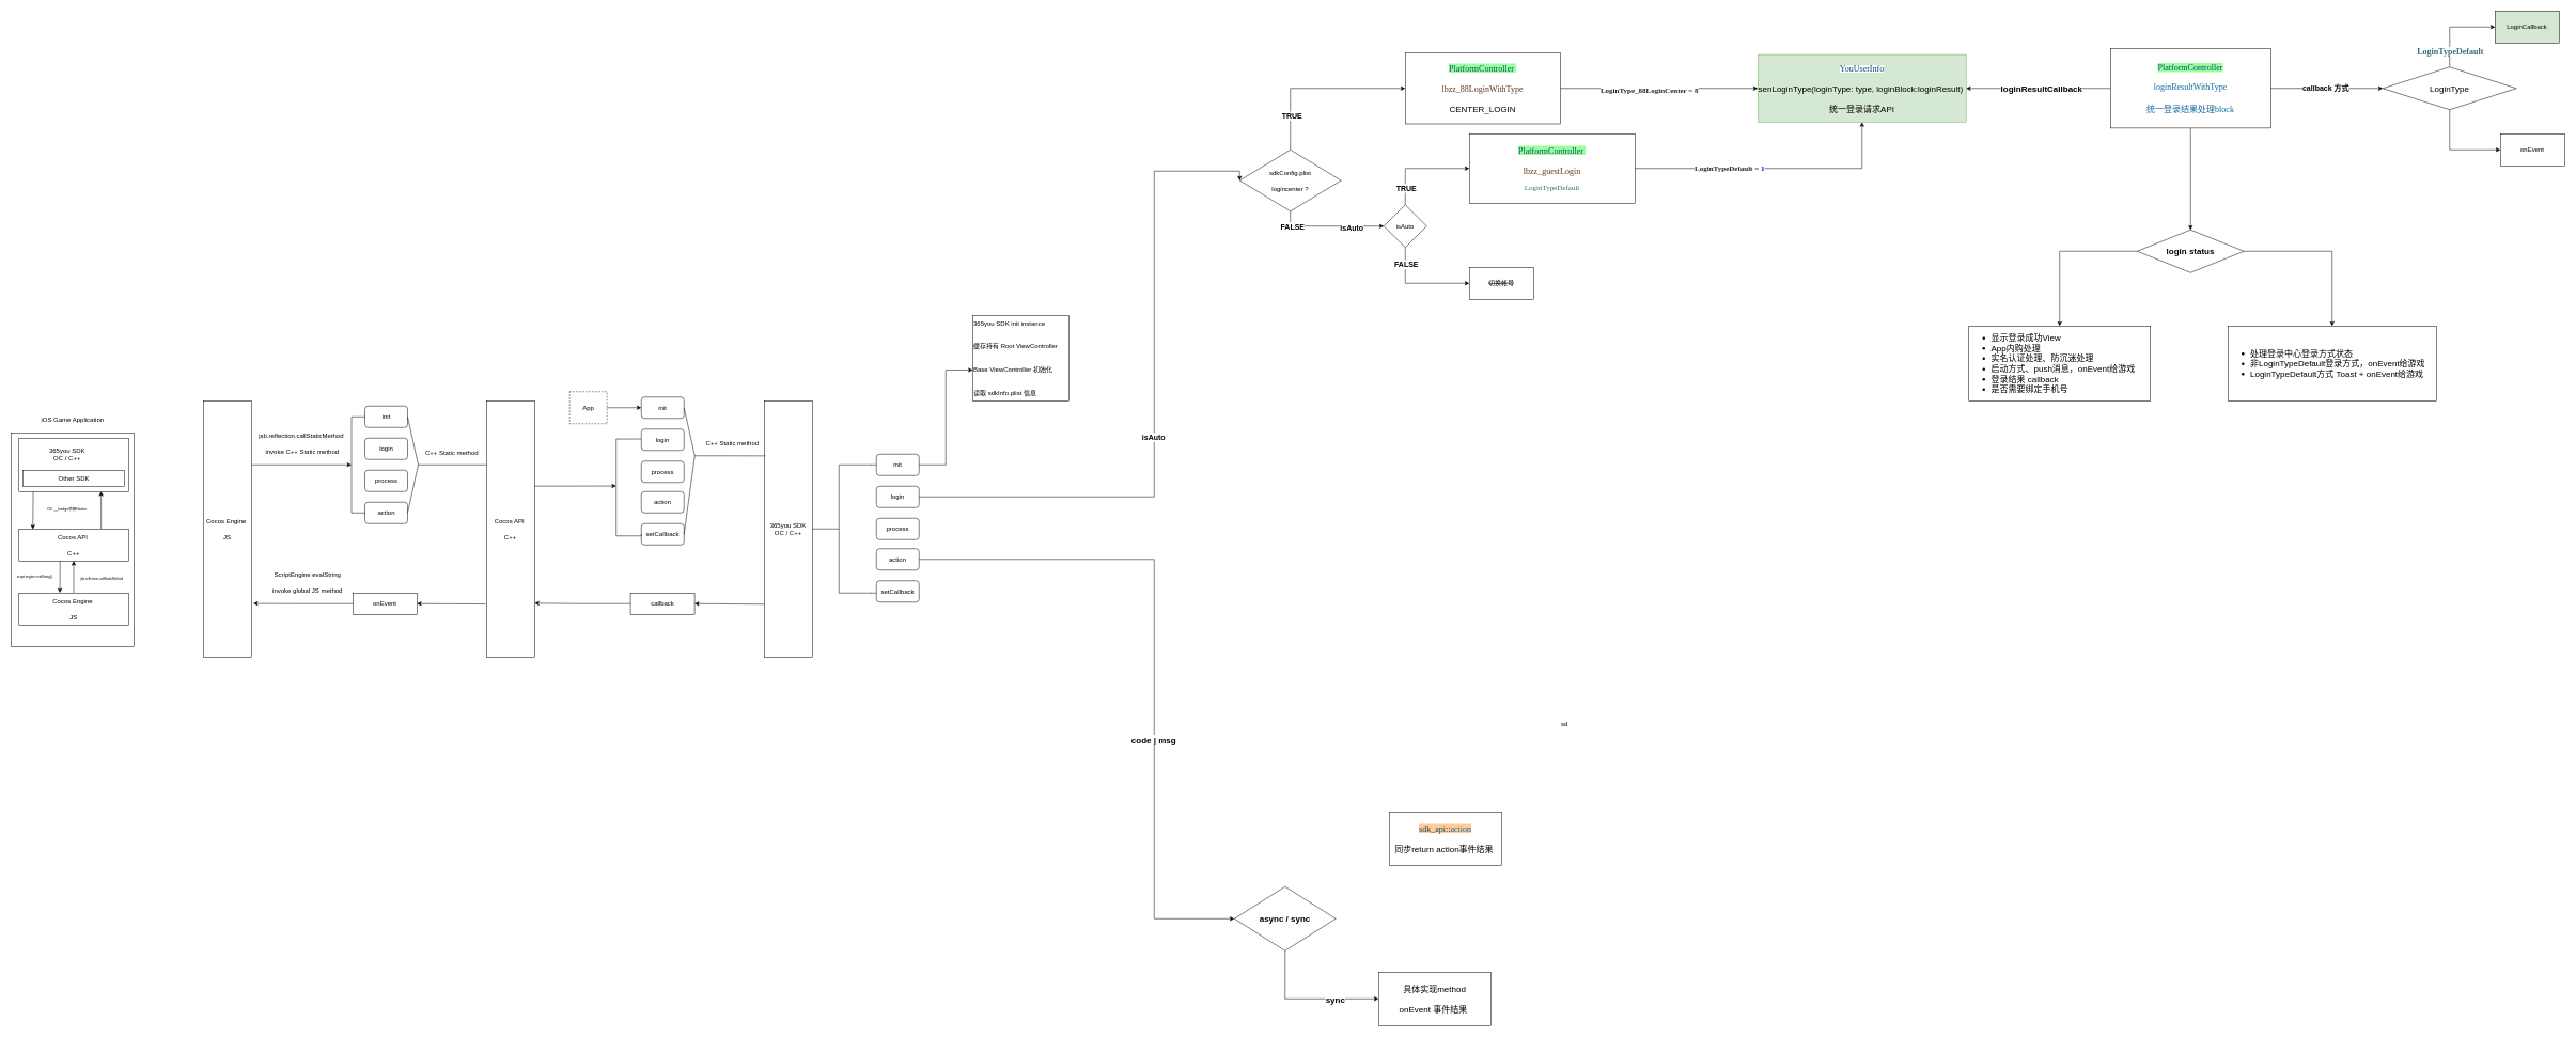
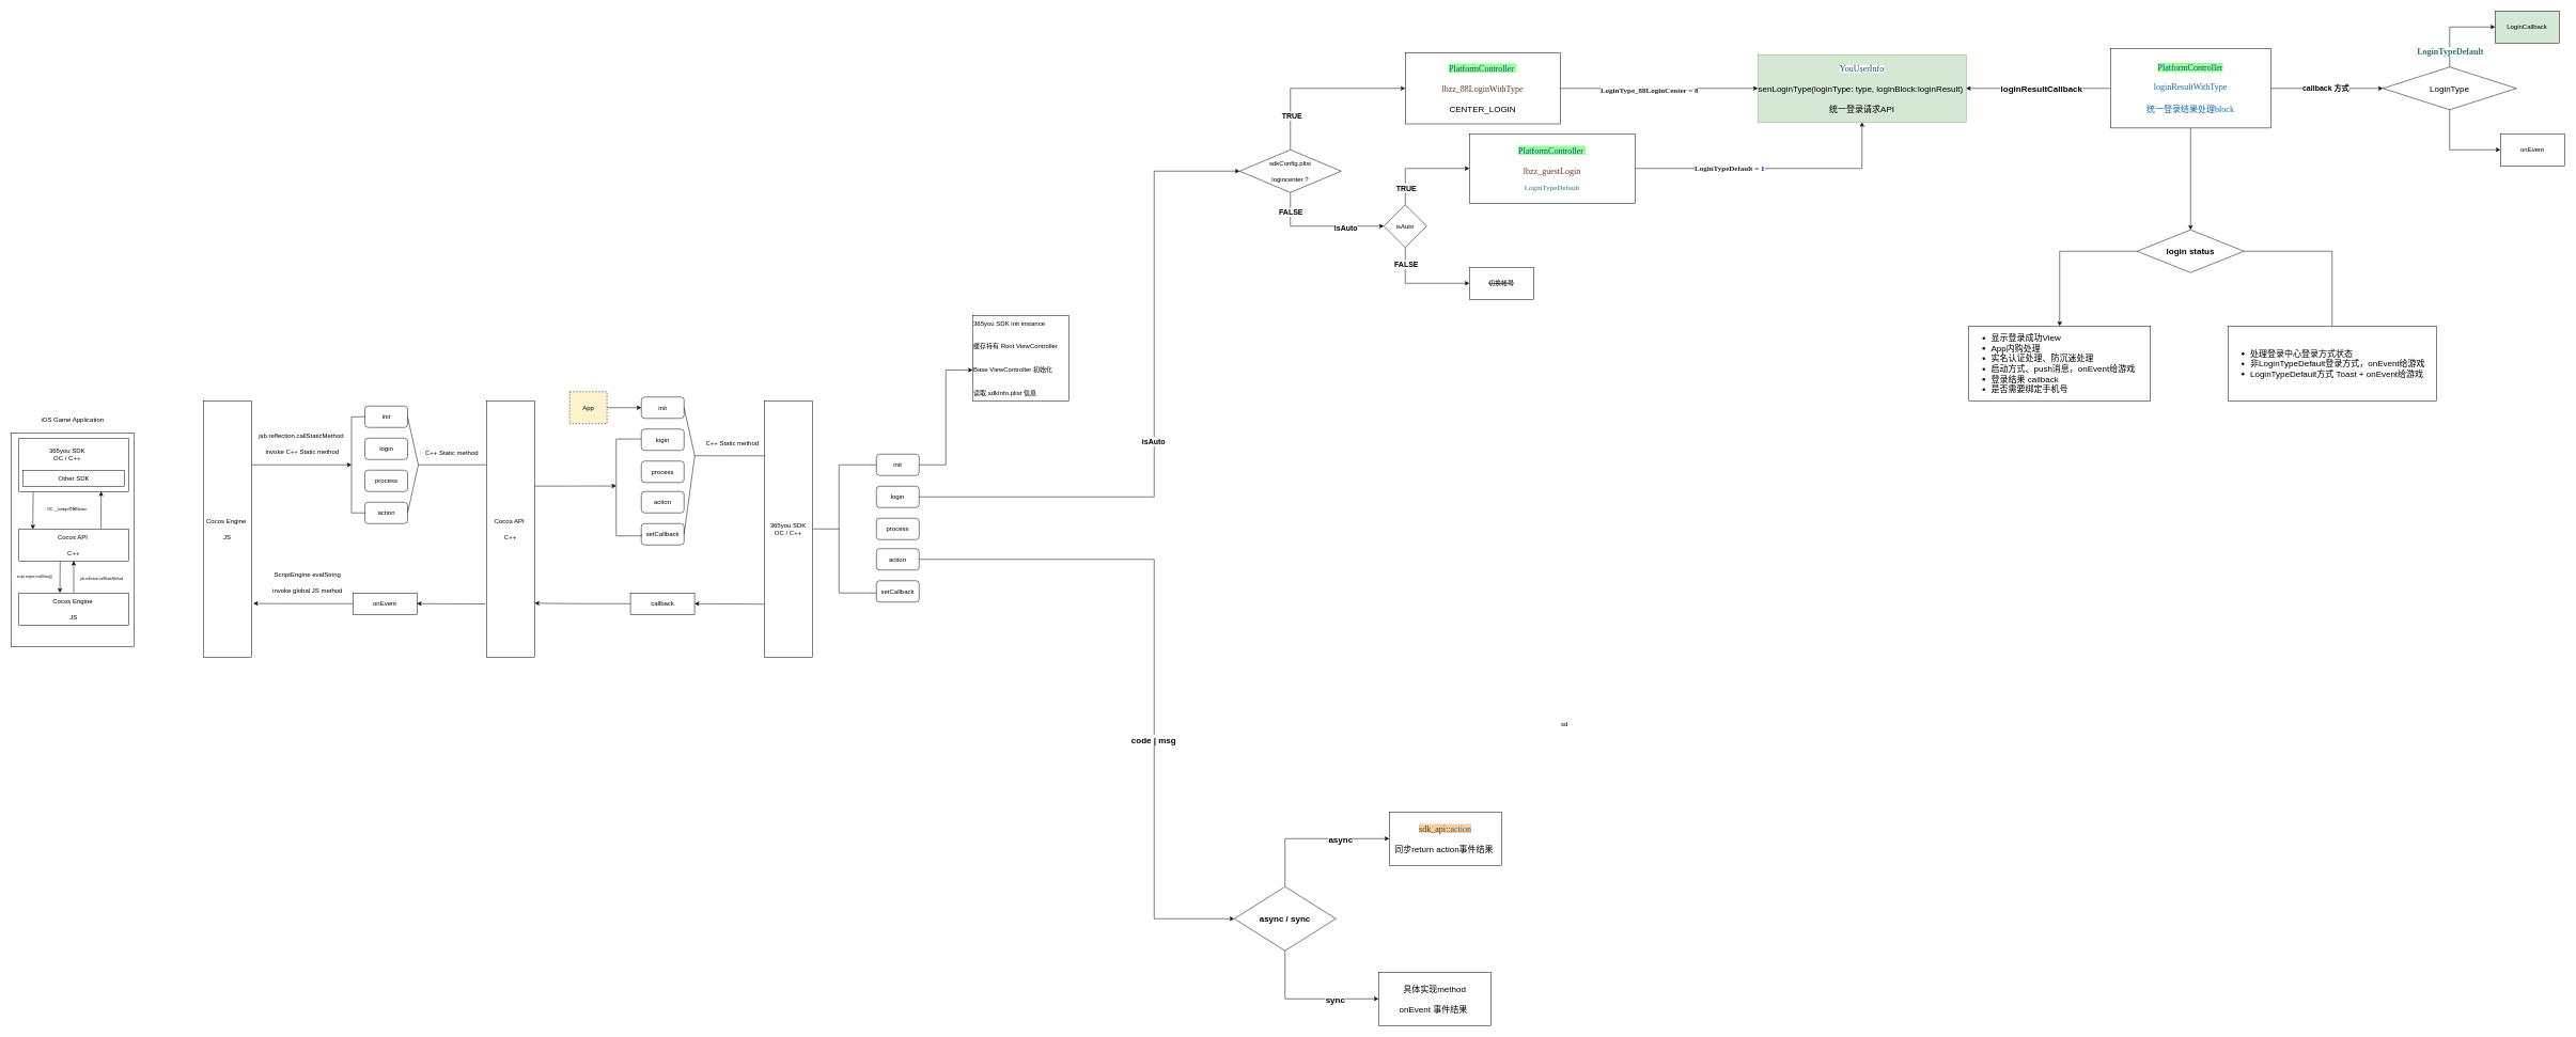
- <mxCell id="75" value="sdkConfig.plist&lt;div&gt;&lt;div&gt;&lt;br&gt;&lt;div&gt;logincenter ?&lt;/div&gt;&lt;/div&gt;&lt;/div&gt;" style="rhombus;whiteSpace=wrap;html=1;" vertex="1" parent="1"><mxGeometry x="2320" y="280" width="190" height="115" as="geometry" /></mxCell>
+ <mxCell id="75" value="sdkConfig.plist&lt;div&gt;&lt;div&gt;&lt;br&gt;&lt;div&gt;logincenter ?&lt;/div&gt;&lt;/div&gt;&lt;/div&gt;" style="rhombus;whiteSpace=wrap;html=1;" vertex="1" parent="1"><mxGeometry x="2320" y="280" width="190" height="80" as="geometry" /></mxCell>
- <mxCell id="102" style="edgeStyle=orthogonalEdgeStyle;rounded=0;orthogonalLoop=1;jettySize=auto;html=1;exitX=1;exitY=0.5;exitDx=0;exitDy=0;entryX=0.5;entryY=0;entryDx=0;entryDy=0;" edge="1" parent="1" source="103" target="105"><mxGeometry relative="1" as="geometry" /></mxCell>
+ <mxCell id="102" style="edgeStyle=orthogonalEdgeStyle;rounded=0;orthogonalLoop=1;jettySize=auto;html=1;exitX=1;exitY=0.5;exitDx=0;exitDy=0;entryX=0.5;entryY=0;entryDx=0;entryDy=0;endArrow=none;" edge="1" parent="1" source="103" target="105"><mxGeometry relative="1" as="geometry" /></mxCell>
- <mxCell id="63" value="App" style="rounded=0;whiteSpace=wrap;html=1;dashed=1;" vertex="1" parent="1"><mxGeometry x="1065.81" y="733" width="70" height="60" as="geometry" /></mxCell>
+ <mxCell id="63" value="App" style="rounded=0;whiteSpace=wrap;html=1;dashed=1;fillColor=#fff2cc;" vertex="1" parent="1"><mxGeometry x="1065.81" y="733" width="70" height="60" as="geometry" /></mxCell>
+ <mxCell id="108" style="edgeStyle=orthogonalEdgeStyle;rounded=0;orthogonalLoop=1;jettySize=auto;html=1;exitX=0.5;exitY=0;exitDx=0;exitDy=0;entryX=0;entryY=0.5;entryDx=0;entryDy=0;" edge="1" parent="1" source="112" target="115"><mxGeometry relative="1" as="geometry" /></mxCell>
+ <mxCell id="109" value="async" style="edgeLabel;html=1;align=center;verticalAlign=middle;resizable=0;points=[];fontSize=16;fontStyle=1" vertex="1" connectable="0" parent="108"><mxGeometry x="0.351" relative="1" as="geometry"><mxPoint as="offset" /></mxGeometry></mxCell>
